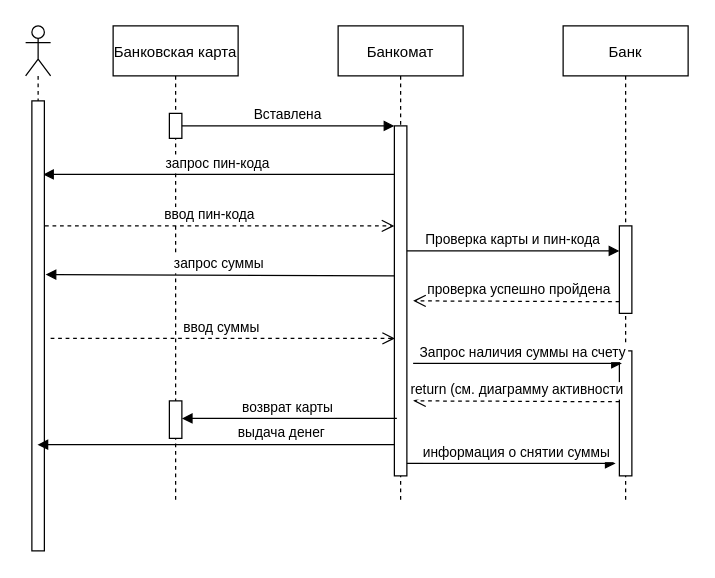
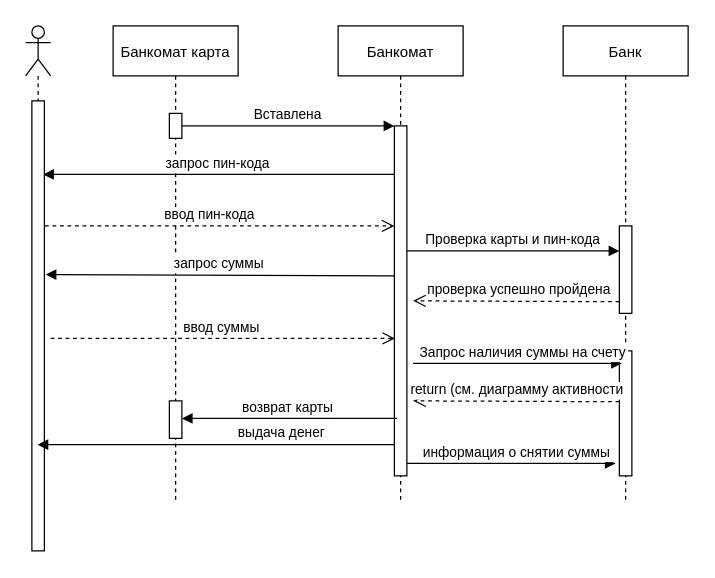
- <mxCell id="2" value="Банковская карта" style="shape=umlLifeline;perimeter=lifelinePerimeter;container=1;collapsible=0;recursiveResize=0;rounded=0;shadow=0;strokeWidth=1;" parent="1" vertex="1"><mxGeometry x="90" y="20" width="100" height="380" as="geometry" /></mxCell>
+ <mxCell id="2" value="Банкомат карта" style="shape=umlLifeline;perimeter=lifelinePerimeter;container=1;collapsible=0;recursiveResize=0;rounded=0;shadow=0;strokeWidth=1;" parent="1" vertex="1"><mxGeometry x="90" y="20" width="100" height="380" as="geometry" /></mxCell>
